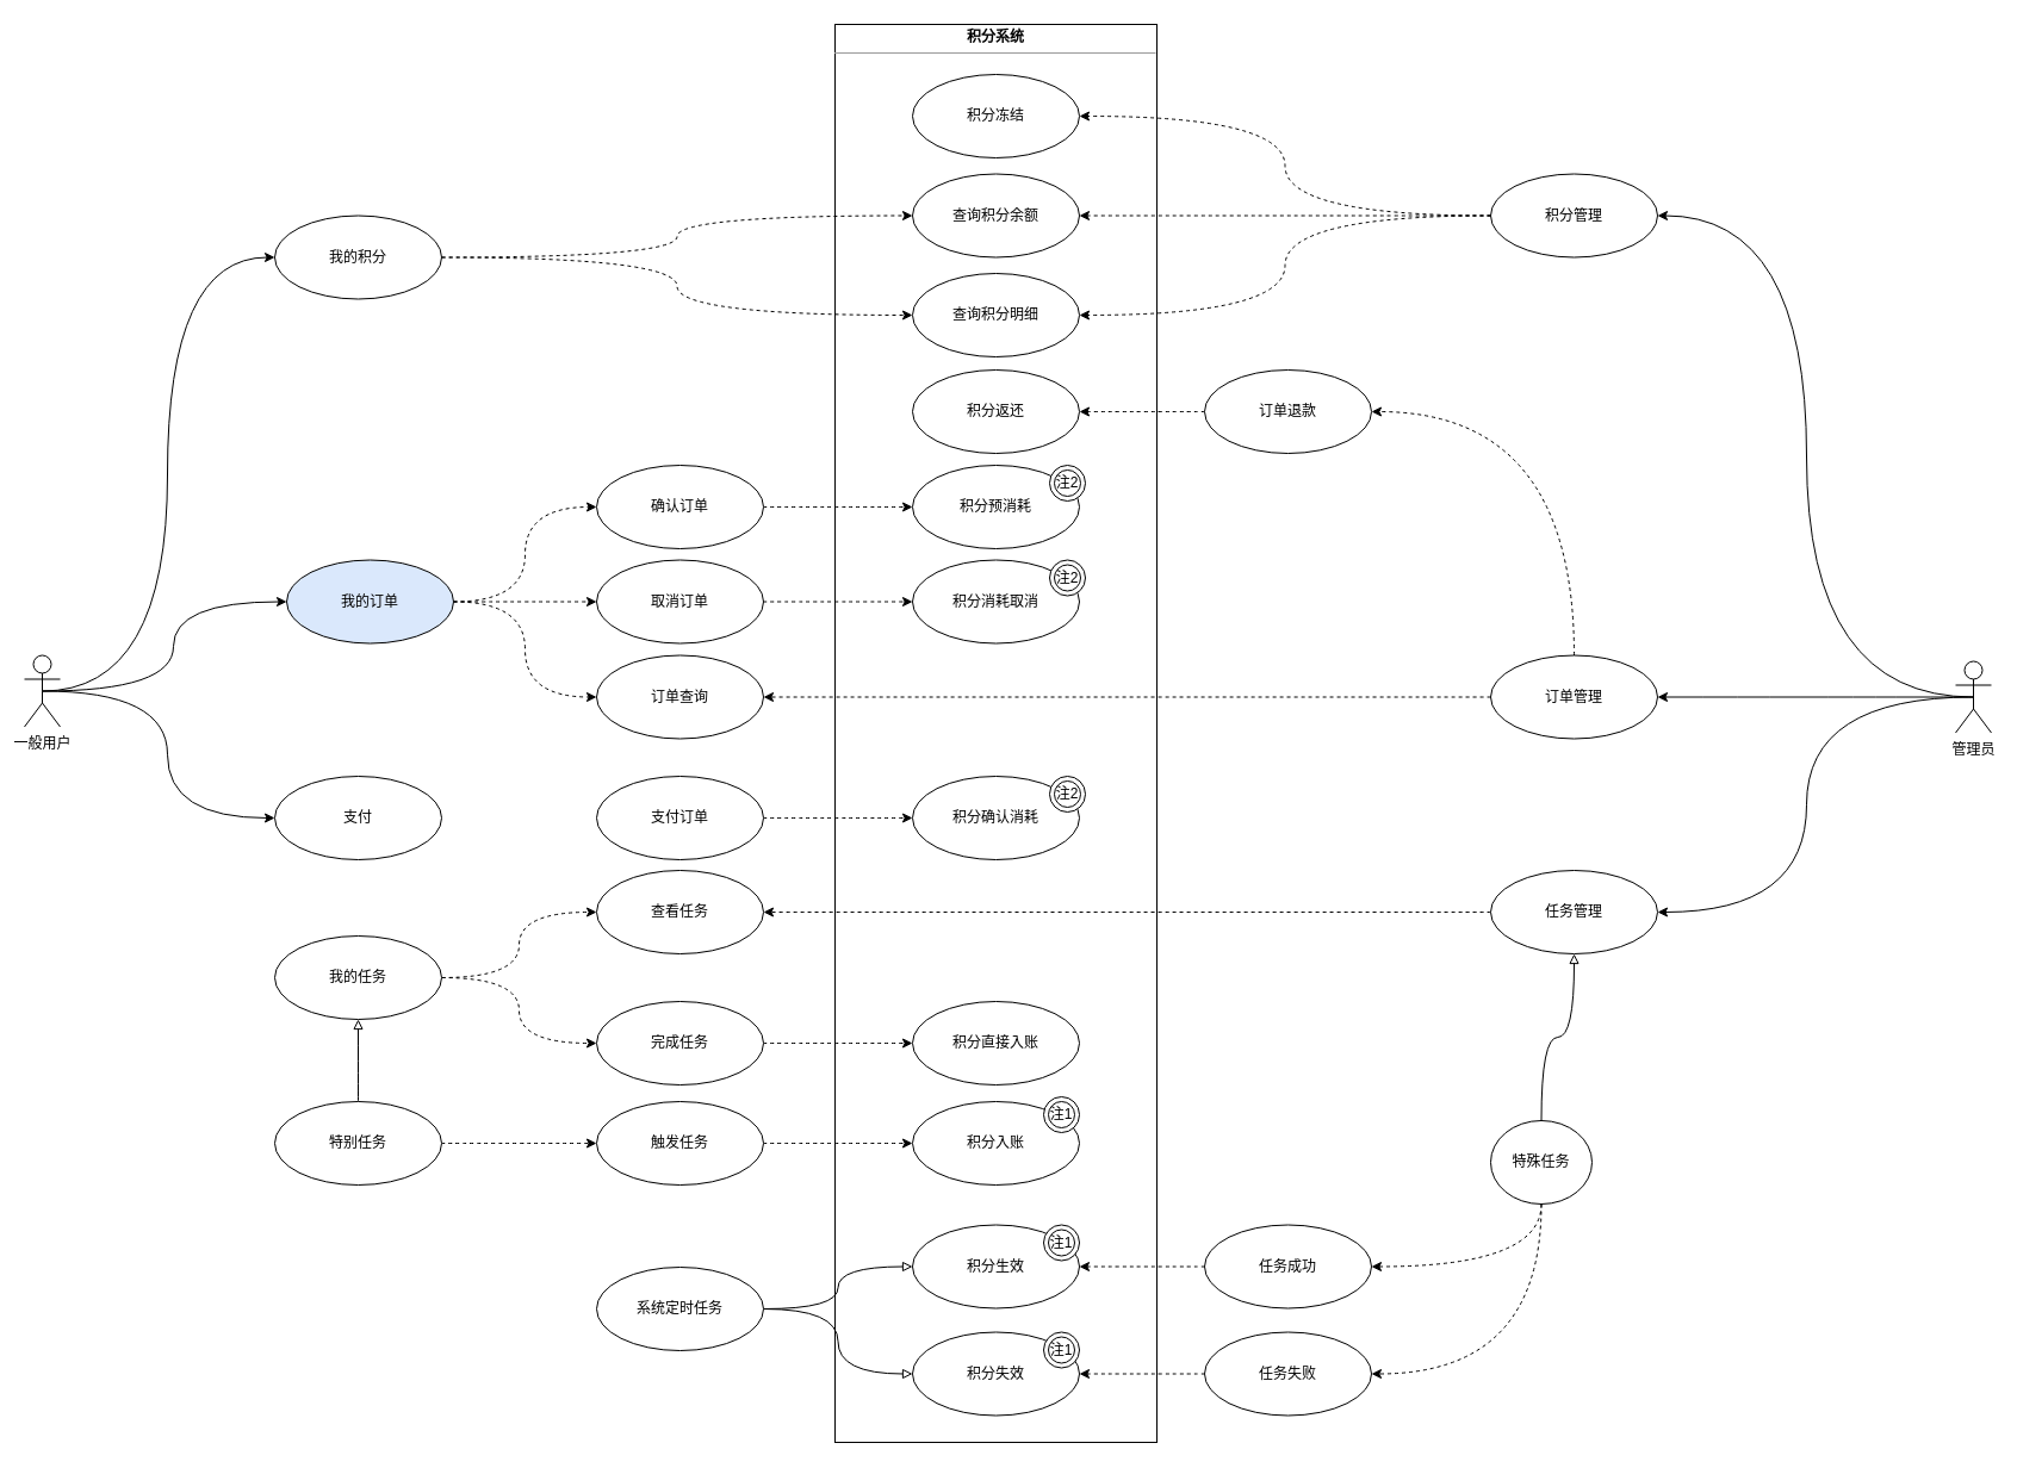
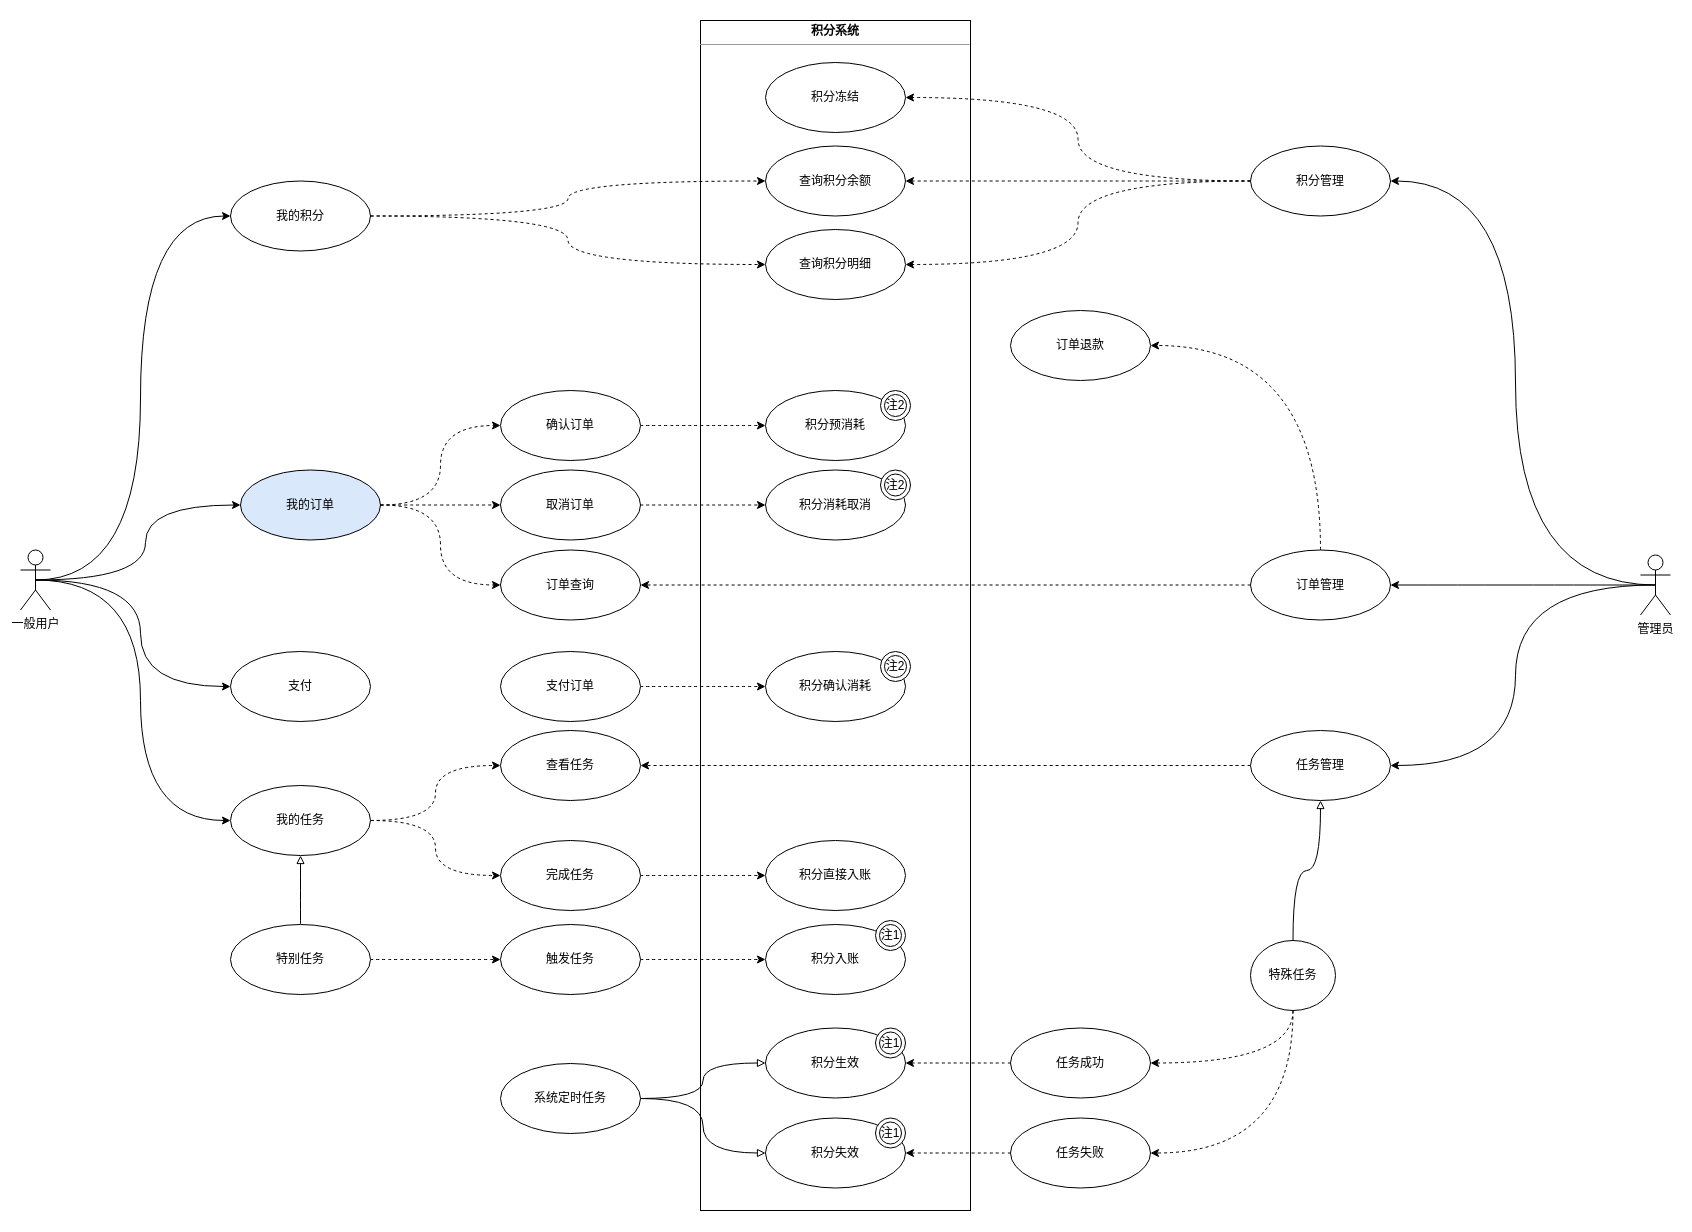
- <mxCell id="64" value="积分返还" style="ellipse;whiteSpace=wrap;html=1;" parent="1" vertex="1"><mxGeometry x="765" y="310" width="140" height="70" as="geometry" /></mxCell>
- <mxCell id="62" style="edgeStyle=orthogonalEdgeStyle;curved=1;orthogonalLoop=1;jettySize=auto;html=1;exitX=0;exitY=0.5;exitDx=0;exitDy=0;dashed=1;endArrow=classic;endFill=1;entryX=1;entryY=0.5;entryDx=0;entryDy=0;" parent="1" source="63" target="64" edge="1"><mxGeometry relative="1" as="geometry"><mxPoint x="910" y="550" as="targetPoint" /></mxGeometry></mxCell>
+ <mxCell id="8" style="edgeStyle=orthogonalEdgeStyle;curved=1;orthogonalLoop=1;jettySize=auto;html=1;exitX=0.5;exitY=0.5;exitDx=0;exitDy=0;exitPerimeter=0;entryX=0;entryY=0.5;entryDx=0;entryDy=0;" parent="1" source="11" target="17" edge="1"><mxGeometry relative="1" as="geometry" /></mxCell>
